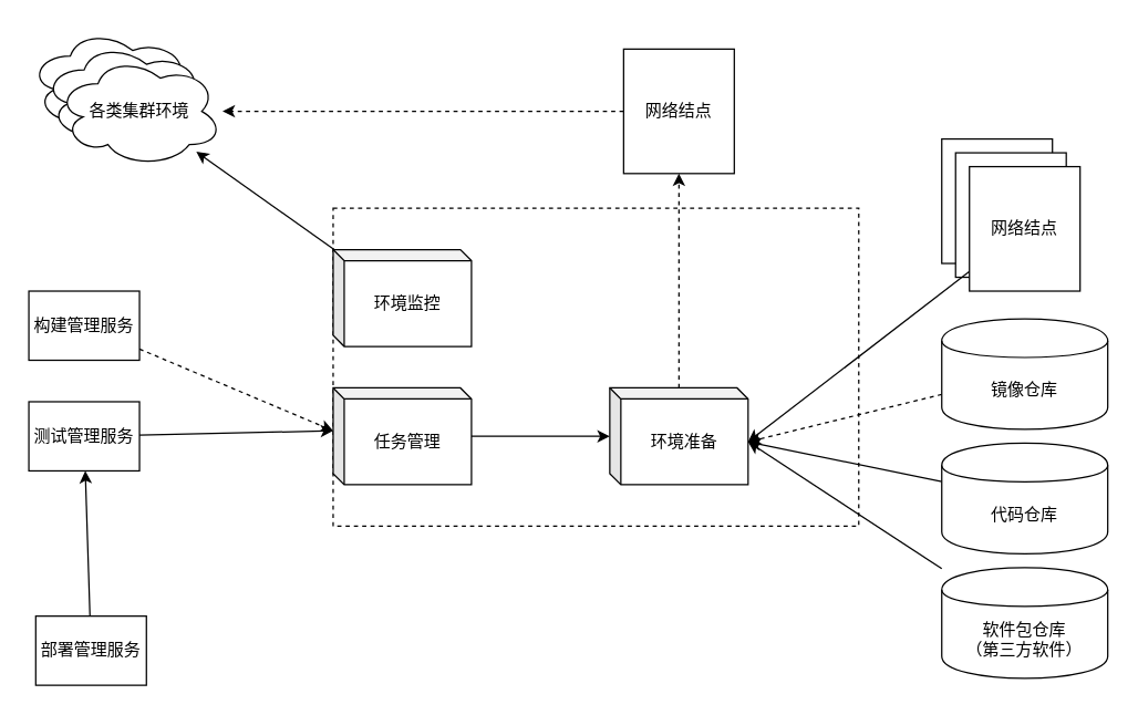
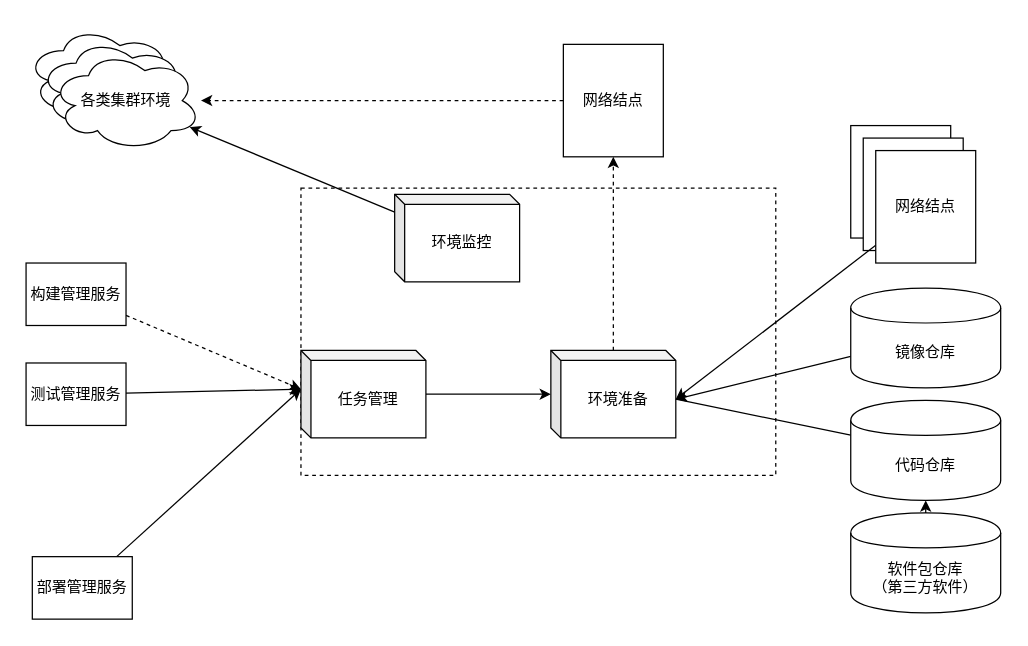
- <mxCell id="6" value="环境监控" style="shape=cube;whiteSpace=wrap;html=1;boundedLbl=1;backgroundOutline=1;darkOpacity=0.05;darkOpacity2=0.1;size=8;" vertex="1" parent="1"><mxGeometry x="240" y="180" width="100" height="70" as="geometry" /></mxCell>
+ <mxCell id="6" value="环境监控" style="shape=cube;whiteSpace=wrap;html=1;boundedLbl=1;backgroundOutline=1;darkOpacity=0.05;darkOpacity2=0.1;size=8;" vertex="1" parent="1"><mxGeometry x="315" y="155" width="100" height="70" as="geometry" /></mxCell>
- <mxCell id="15" style="edgeStyle=none;rounded=0;orthogonalLoop=1;jettySize=auto;html=1;entryX=0;entryY=0;entryDx=100;entryDy=39;entryPerimeter=0;dashed=1;" edge="1" parent="1" source="16" target="14"><mxGeometry relative="1" as="geometry" /></mxCell>
+ <mxCell id="15" style="edgeStyle=none;rounded=0;orthogonalLoop=1;jettySize=auto;html=1;entryX=0;entryY=0;entryDx=100;entryDy=39;entryPerimeter=0;" edge="1" parent="1" source="16" target="14"><mxGeometry relative="1" as="geometry" /></mxCell>
- <mxCell id="17" style="edgeStyle=none;rounded=0;orthogonalLoop=1;jettySize=auto;html=1;entryX=0;entryY=0;entryDx=100;entryDy=39;entryPerimeter=0;" edge="1" parent="1" source="18" target="14"><mxGeometry relative="1" as="geometry" /></mxCell>
+ <mxCell id="17" style="edgeStyle=none;rounded=0;orthogonalLoop=1;jettySize=auto;html=1;entryX=0;entryY=0;entryDx=100;entryDy=39;entryPerimeter=0;endArrow=none;" edge="1" parent="1" source="18" target="14"><mxGeometry relative="1" as="geometry" /></mxCell>
- <mxCell id="19" style="edgeStyle=none;rounded=0;orthogonalLoop=1;jettySize=auto;html=1;entryX=0;entryY=0;entryDx=100;entryDy=39;entryPerimeter=0;" edge="1" parent="1" source="20" target="14"><mxGeometry relative="1" as="geometry" /></mxCell>
+ <mxCell id="19" style="edgeStyle=none;rounded=0;orthogonalLoop=1;jettySize=auto;html=1;" edge="1" parent="1" source="20" target="18"><mxGeometry relative="1" as="geometry" /></mxCell>
- <mxCell id="11" style="edgeStyle=none;rounded=0;orthogonalLoop=1;jettySize=auto;html=1;" edge="1" parent="1" source="12" target="10"><mxGeometry relative="1" as="geometry" /></mxCell>
+ <mxCell id="11" style="edgeStyle=none;rounded=0;orthogonalLoop=1;jettySize=auto;html=1;entryX=0;entryY=0;entryDx=0;entryDy=31;entryPerimeter=0;" edge="1" parent="1" source="12" target="4"><mxGeometry relative="1" as="geometry" /></mxCell>
